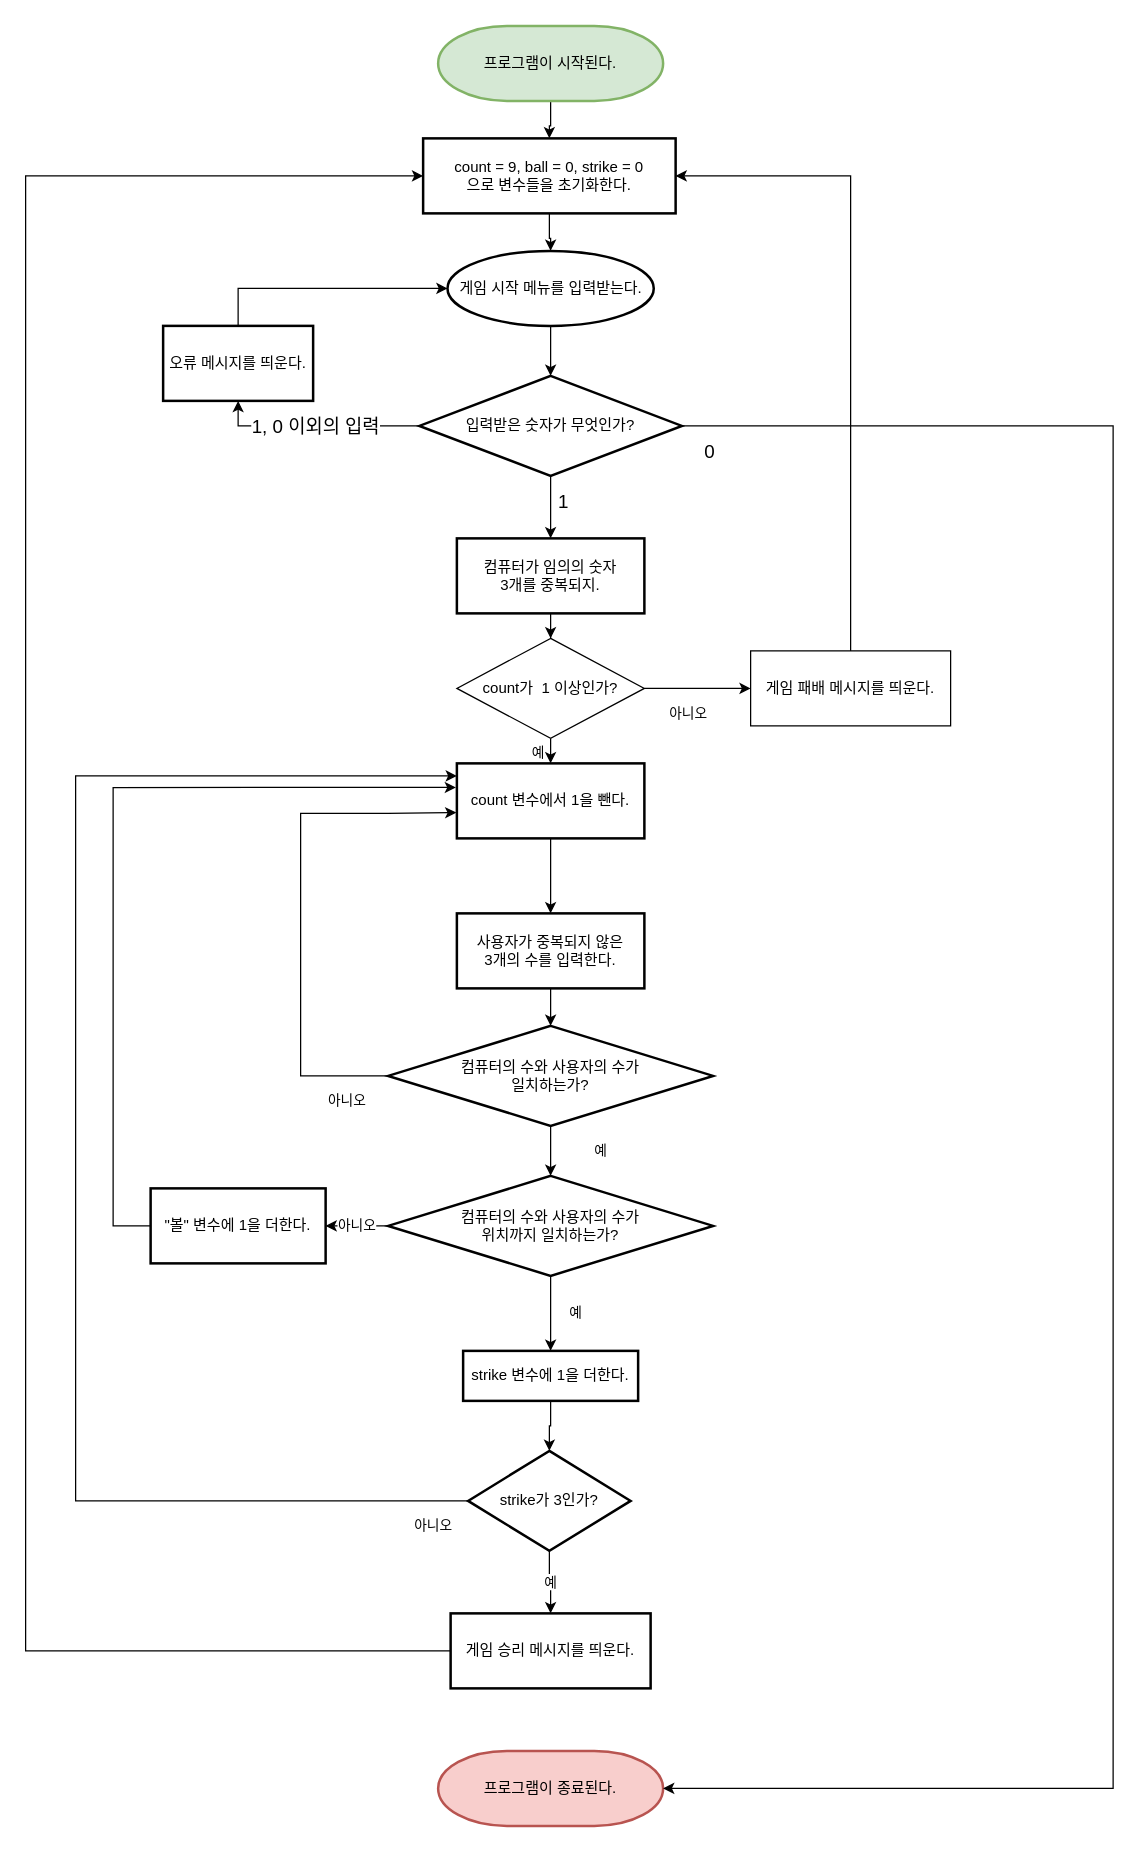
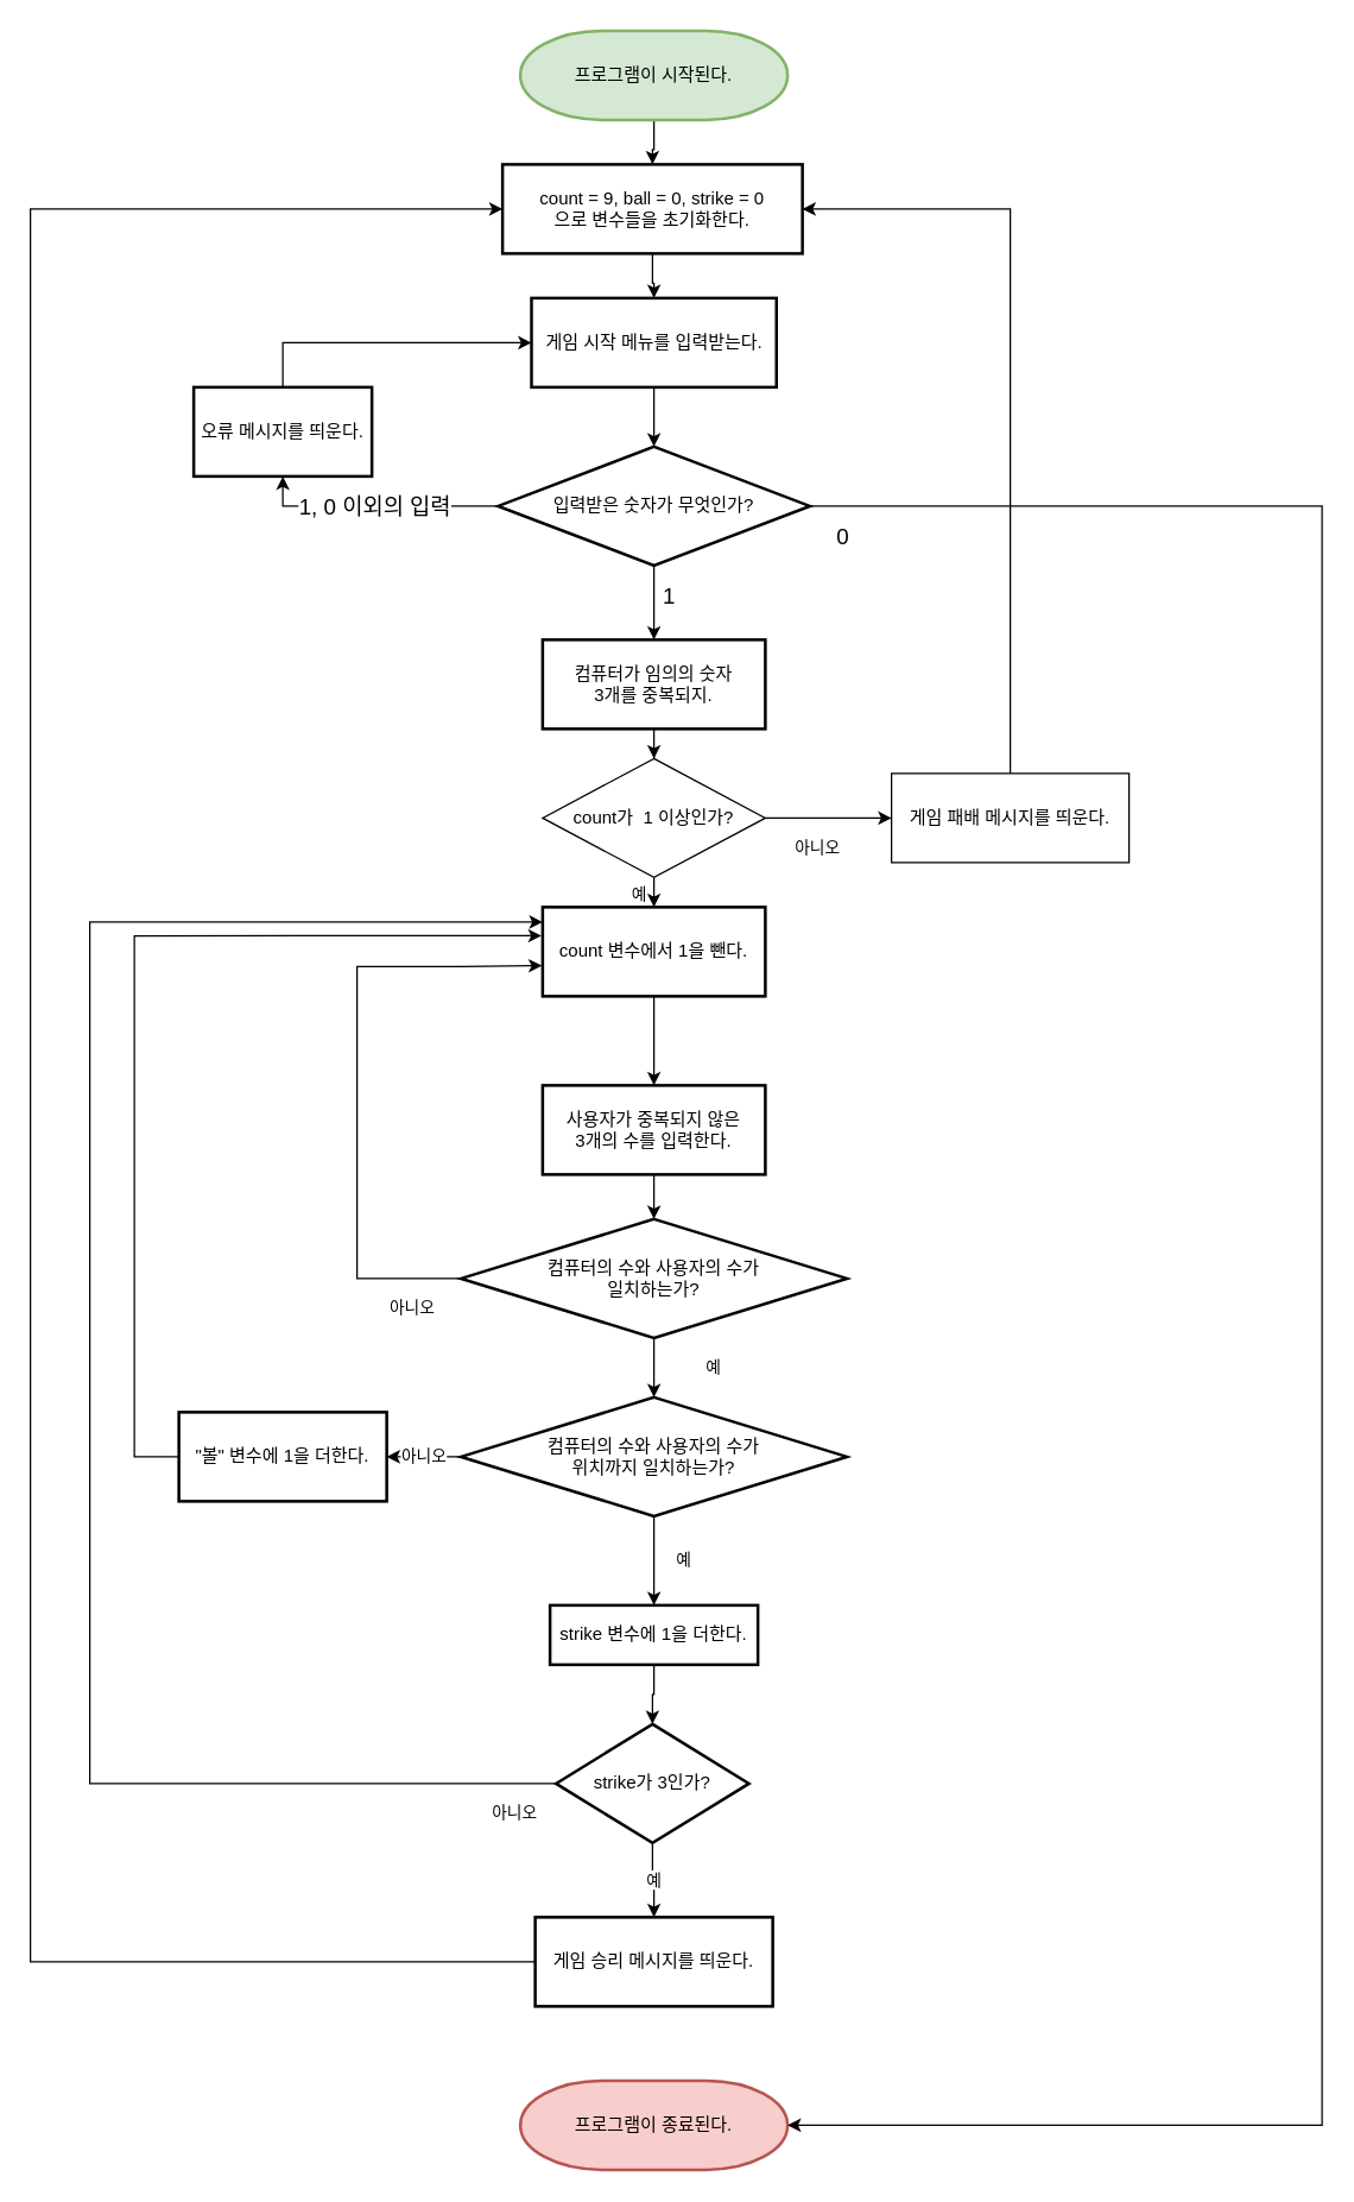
- <mxCell id="21" value="게임 시작 메뉴를 입력받는다." style="ellipse;whiteSpace=wrap;html=1;strokeWidth=2;" parent="1" vertex="1"><mxGeometry x="357.5" y="200" width="165" height="60" as="geometry" /></mxCell>
+ <mxCell id="21" value="게임 시작 메뉴를 입력받는다." style="whiteSpace=wrap;html=1;strokeWidth=2;" parent="1" vertex="1"><mxGeometry x="357.5" y="200" width="165" height="60" as="geometry" /></mxCell>
